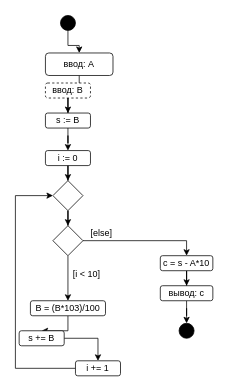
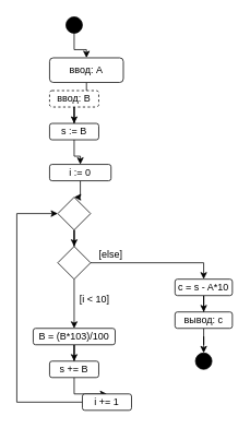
- <mxCell id="16" value="i := 0" style="rounded=1;whiteSpace=wrap;html=1;" vertex="1" parent="1"><mxGeometry x="60" y="200" width="60" height="20" as="geometry" /></mxCell>
+ <mxCell id="16" value="i := 0" style="rounded=1;whiteSpace=wrap;html=1;" vertex="1" parent="1"><mxGeometry x="60" y="200" width="75" height="20" as="geometry" /></mxCell>
- <mxCell id="22" value="s += B" style="rounded=1;whiteSpace=wrap;html=1;" vertex="1" parent="1"><mxGeometry x="25" y="440" width="60" height="20" as="geometry" /></mxCell>
+ <mxCell id="22" value="s += B" style="rounded=1;whiteSpace=wrap;html=1;" vertex="1" parent="1"><mxGeometry x="60" y="440" width="60" height="20" as="geometry" /></mxCell>
